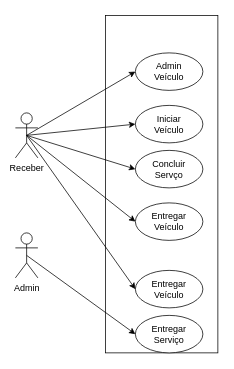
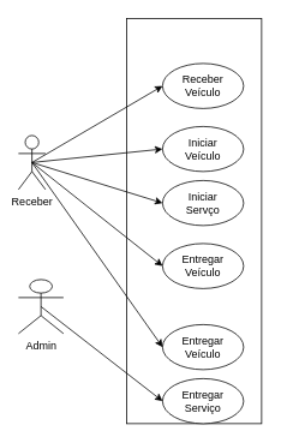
- <mxCell id="6" value="&lt;div&gt;Admin &lt;br&gt;&lt;/div&gt;&lt;div&gt;Veículo&lt;br&gt;&lt;/div&gt;" style="text;html=1;align=center;verticalAlign=middle;whiteSpace=wrap;rounded=0;" vertex="1" parent="1"><mxGeometry x="195" y="80" width="60" height="30" as="geometry" /></mxCell>
+ <mxCell id="6" value="&lt;div&gt;Receber &lt;br&gt;&lt;/div&gt;&lt;div&gt;Veículo&lt;br&gt;&lt;/div&gt;" style="text;html=1;align=center;verticalAlign=middle;whiteSpace=wrap;rounded=0;" vertex="1" parent="1"><mxGeometry x="195" y="80" width="60" height="30" as="geometry" /></mxCell>
- <mxCell id="10" value="Concluir Servço" style="text;html=1;align=center;verticalAlign=middle;whiteSpace=wrap;rounded=0;" vertex="1" parent="1"><mxGeometry x="195" y="210" width="60" height="30" as="geometry" /></mxCell>
+ <mxCell id="10" value="Iniciar Servço" style="text;html=1;align=center;verticalAlign=middle;whiteSpace=wrap;rounded=0;" vertex="1" parent="1"><mxGeometry x="195" y="210" width="60" height="30" as="geometry" /></mxCell>
- <mxCell id="2" value="Admin" style="shape=umlActor;verticalLabelPosition=bottom;verticalAlign=top;html=1;outlineConnect=0;" vertex="1" parent="1"><mxGeometry x="20" y="310" width="30" height="60" as="geometry" /></mxCell>
+ <mxCell id="2" value="Admin" style="shape=umlActor;verticalLabelPosition=bottom;verticalAlign=top;html=1;outlineConnect=0;" vertex="1" parent="1"><mxGeometry x="20" y="310" width="50" height="60" as="geometry" /></mxCell>
